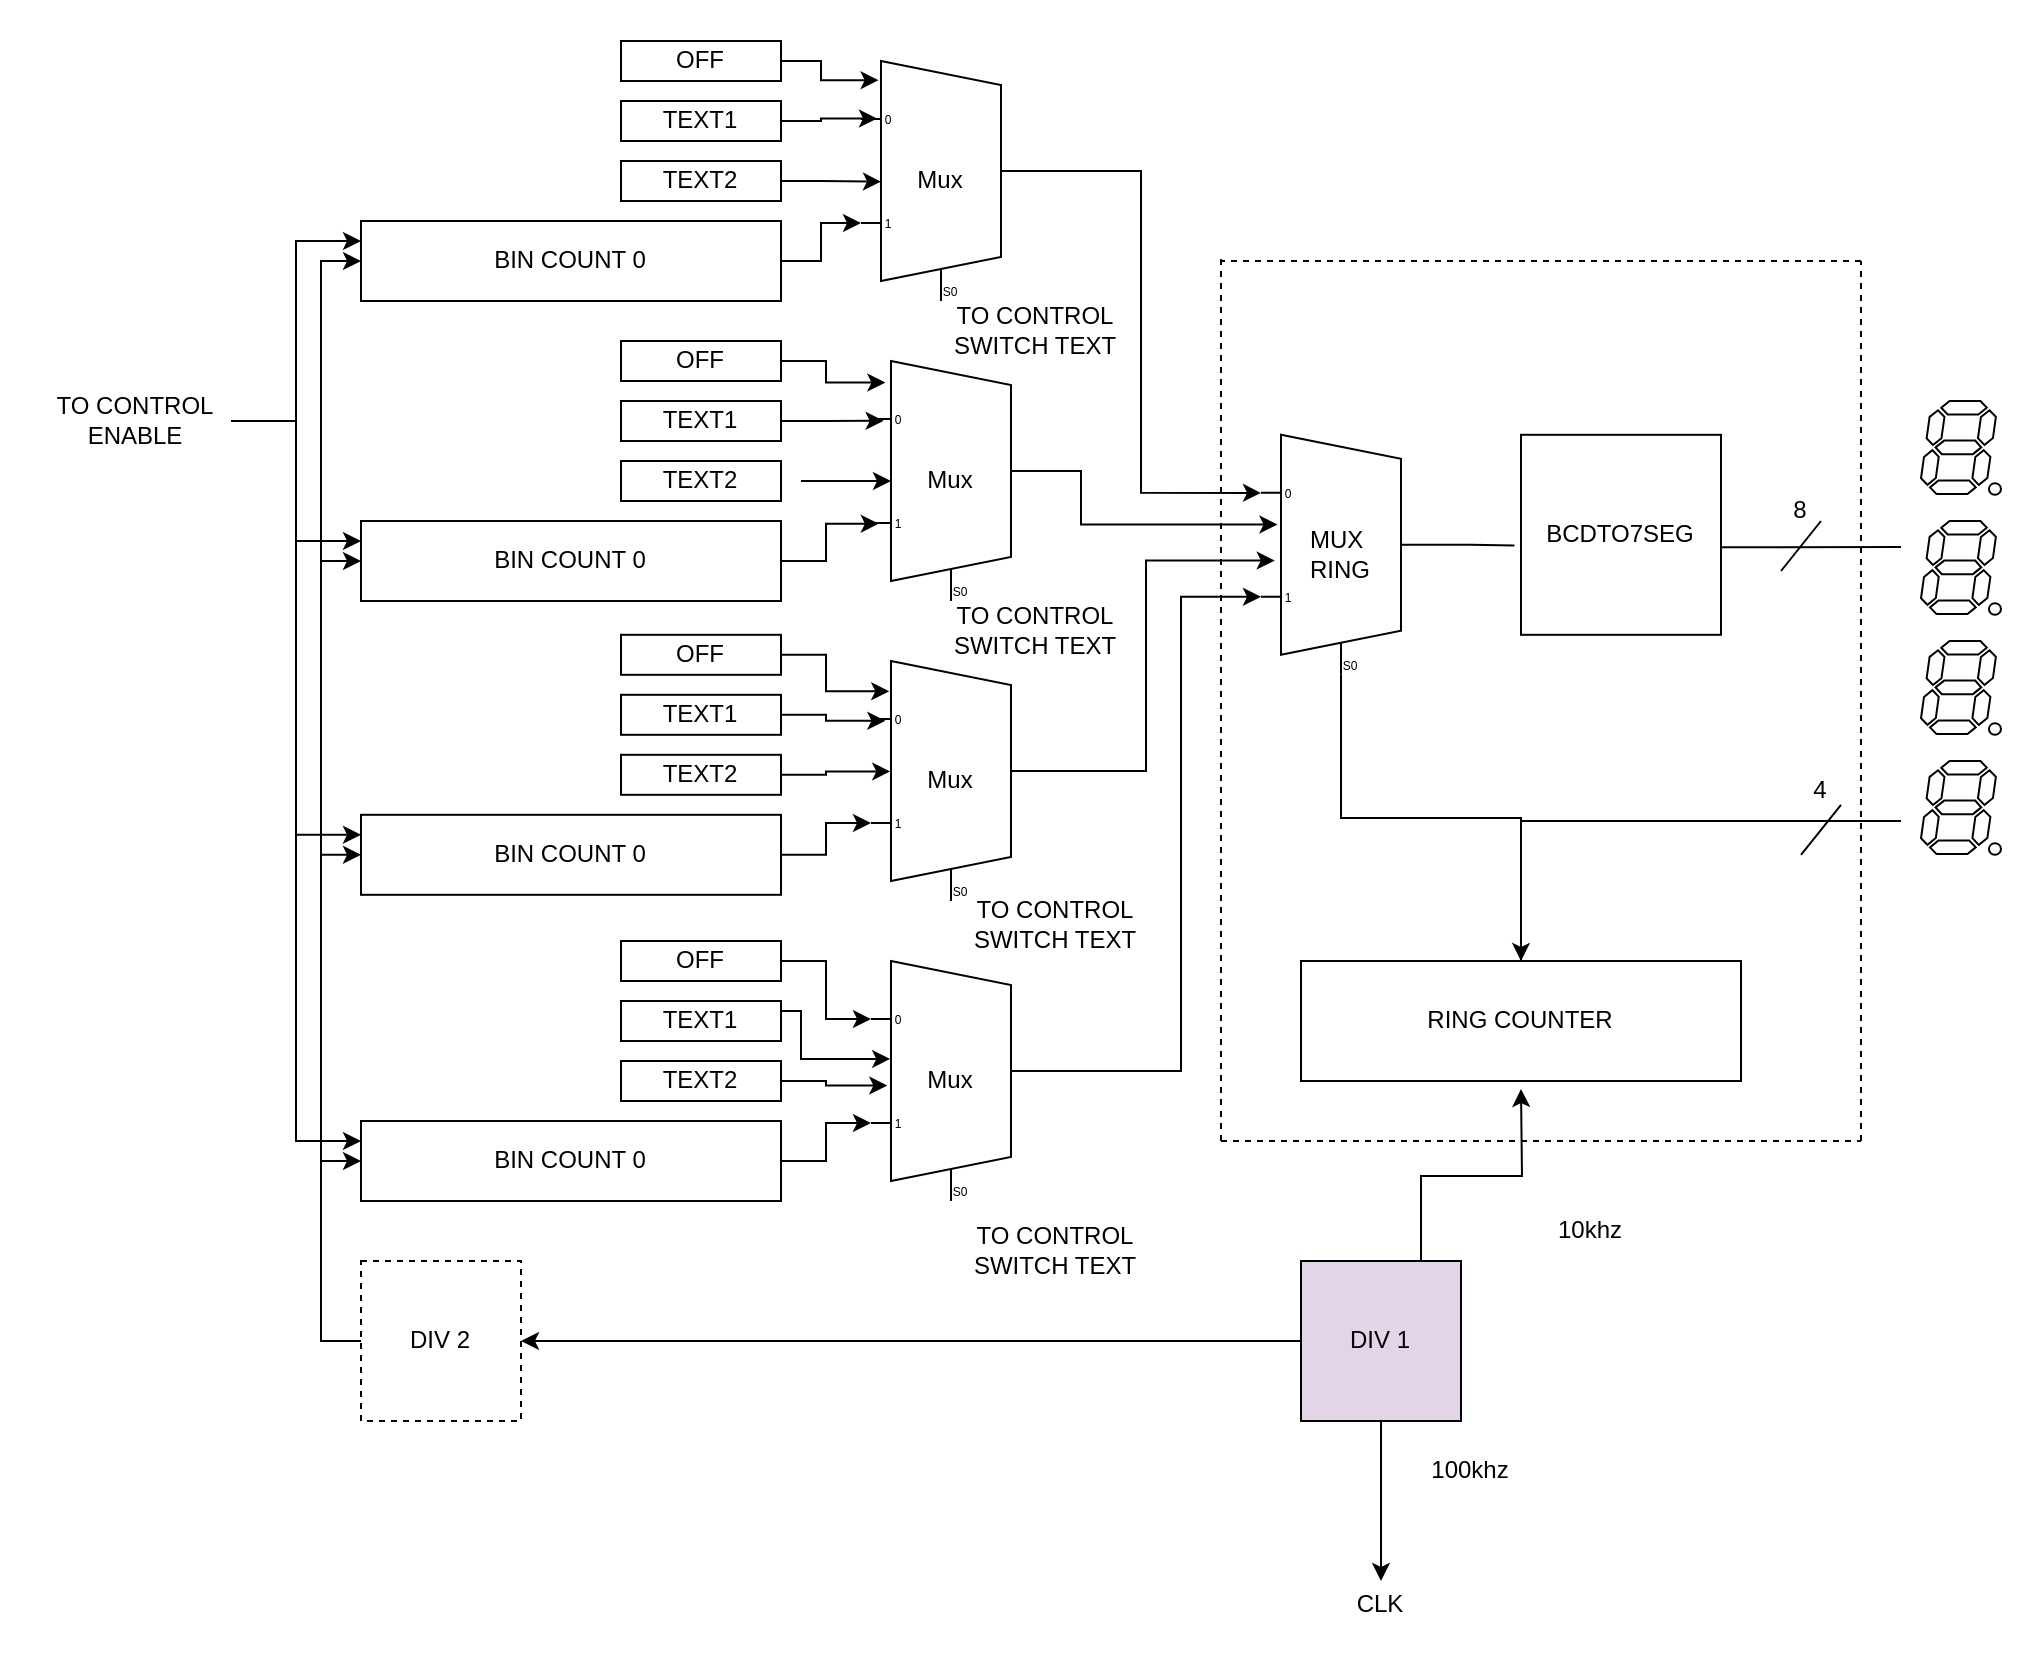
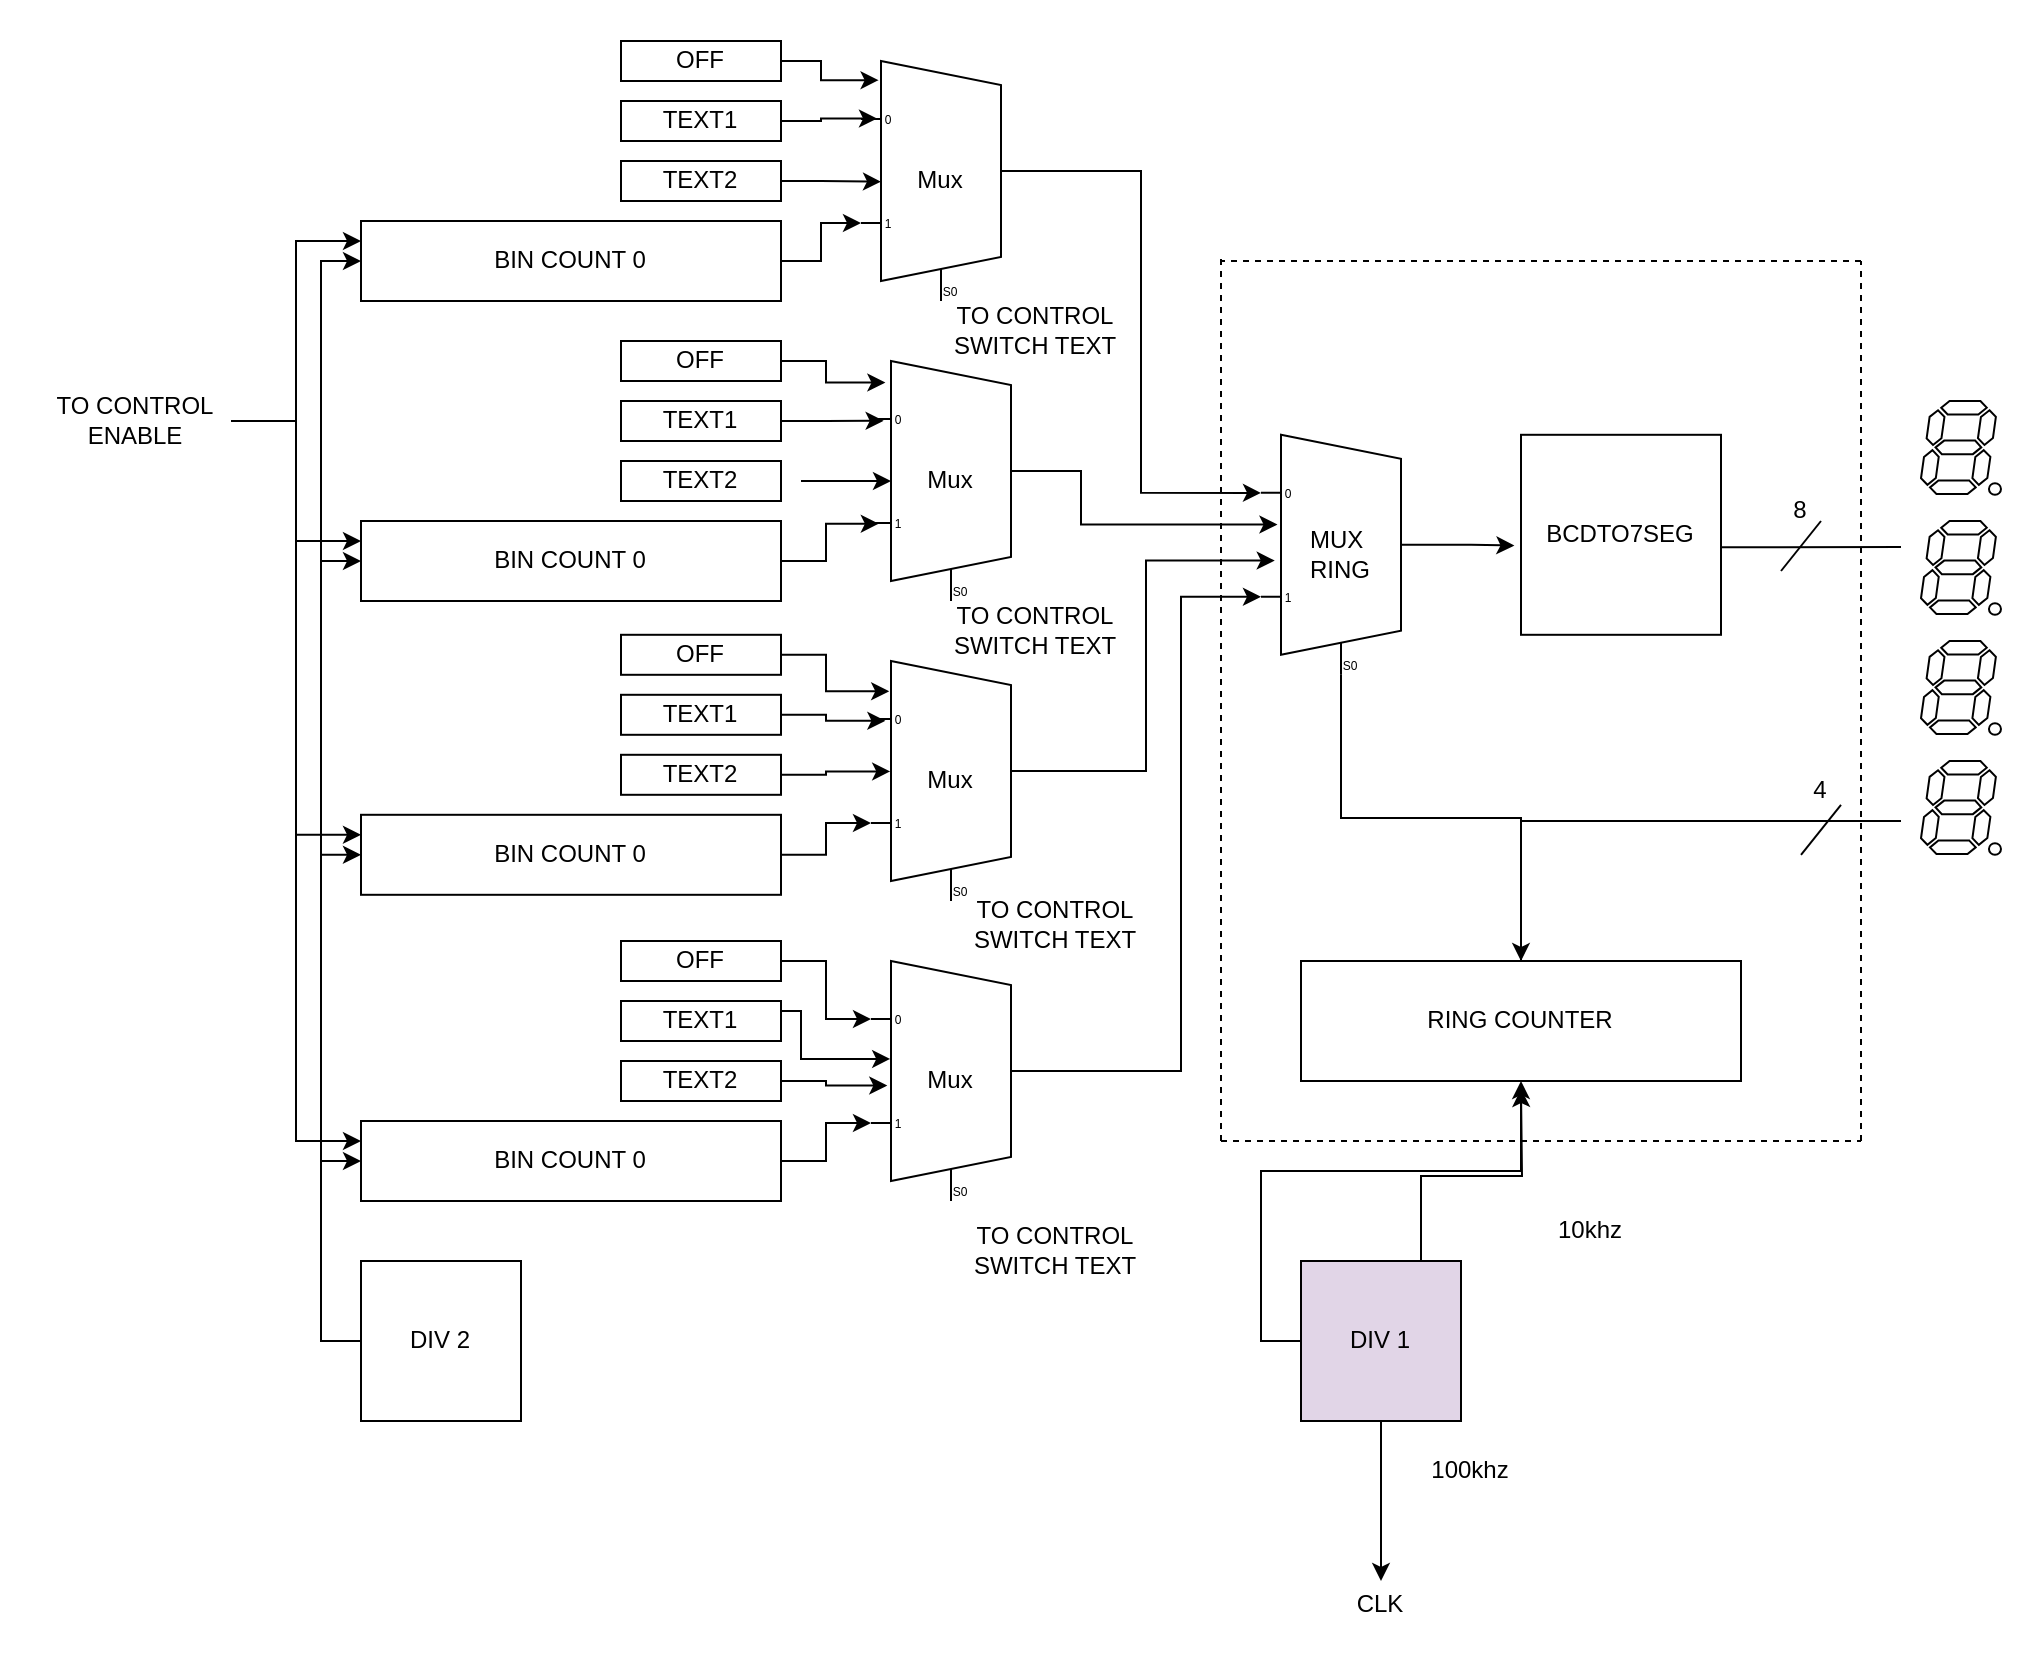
- <mxCell id="18" style="edgeStyle=orthogonalEdgeStyle;rounded=0;orthogonalLoop=1;jettySize=auto;html=1;exitX=1;exitY=0.5;exitDx=0;exitDy=-5;exitPerimeter=0;entryX=-0.033;entryY=0.554;entryDx=0;entryDy=0;entryPerimeter=0;endArrow=none;" parent="1" source="17" target="6" edge="1"><mxGeometry relative="1" as="geometry" /></mxCell>
+ <mxCell id="18" style="edgeStyle=orthogonalEdgeStyle;rounded=0;orthogonalLoop=1;jettySize=auto;html=1;exitX=1;exitY=0.5;exitDx=0;exitDy=-5;exitPerimeter=0;entryX=-0.033;entryY=0.554;entryDx=0;entryDy=0;entryPerimeter=0;" parent="1" source="17" target="6" edge="1"><mxGeometry relative="1" as="geometry" /></mxCell>
- <mxCell id="70" value="DIV 2" style="whiteSpace=wrap;html=1;aspect=fixed;dashed=1;" parent="1" vertex="1"><mxGeometry x="180" y="630" width="80" height="80" as="geometry" /></mxCell>
+ <mxCell id="70" value="DIV 2" style="whiteSpace=wrap;html=1;aspect=fixed;" parent="1" vertex="1"><mxGeometry x="180" y="630" width="80" height="80" as="geometry" /></mxCell>
- <mxCell id="63" style="edgeStyle=orthogonalEdgeStyle;rounded=0;orthogonalLoop=1;jettySize=auto;html=1;exitX=0;exitY=0.5;exitDx=0;exitDy=0;entryX=1;entryY=0.5;entryDx=0;entryDy=0;" parent="1" source="65" target="70" edge="1"><mxGeometry relative="1" as="geometry" /></mxCell>
+ <mxCell id="63" style="edgeStyle=orthogonalEdgeStyle;rounded=0;orthogonalLoop=1;jettySize=auto;html=1;exitX=0;exitY=0.5;exitDx=0;exitDy=0;" parent="1" source="65" target="13" edge="1"><mxGeometry relative="1" as="geometry" /></mxCell>
